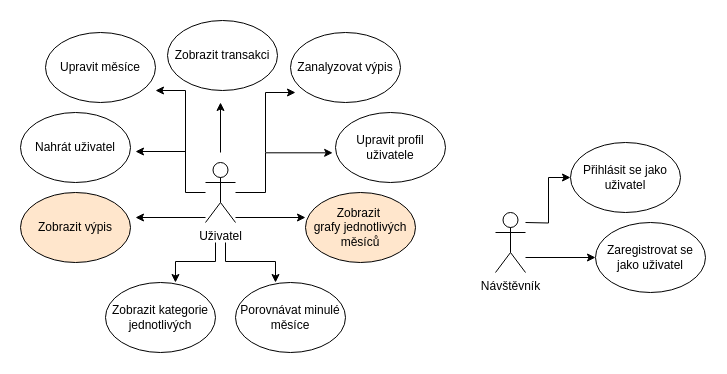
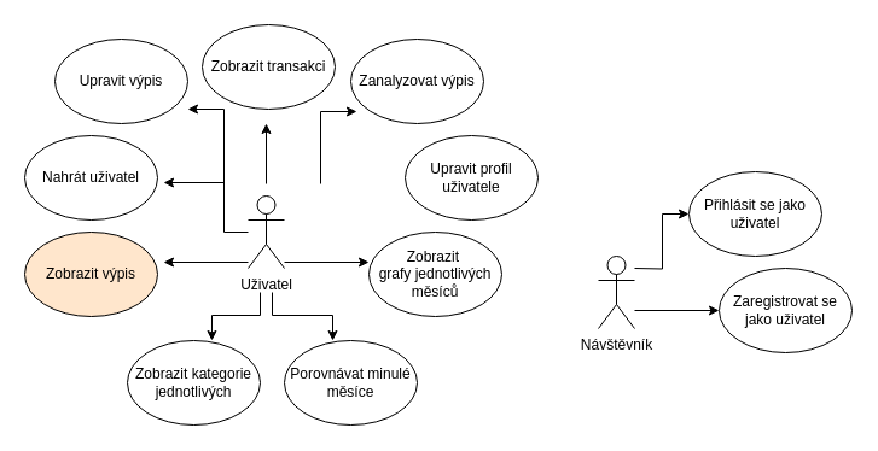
- <mxCell id="23" value="Upravit měsíce" style="ellipse;whiteSpace=wrap;html=1;" parent="1" vertex="1"><mxGeometry x="45" y="32" width="110" height="70" as="geometry" /></mxCell>
+ <mxCell id="23" value="Upravit výpis" style="ellipse;whiteSpace=wrap;html=1;" parent="1" vertex="1"><mxGeometry x="45" y="32" width="110" height="70" as="geometry" /></mxCell>
- <mxCell id="14" value="" style="endArrow=classic;html=1;edgeStyle=orthogonalEdgeStyle;rounded=0;entryX=-0.026;entryY=0.576;entryDx=0;entryDy=0;entryPerimeter=0;" parent="1" source="2" target="11" edge="1"><mxGeometry width="50" height="50" relative="1" as="geometry"><mxPoint x="245" y="193" as="sourcePoint" /><mxPoint x="295" y="152" as="targetPoint" /><Array as="points"><mxPoint x="265" y="192" /><mxPoint x="265" y="152" /></Array></mxGeometry></mxCell>
- <mxCell id="10" value="Zobrazit&amp;nbsp;&lt;br&gt;grafy jednotlivých měsíců" style="ellipse;whiteSpace=wrap;html=1;fillColor=#ffe6cc;" parent="1" vertex="1"><mxGeometry x="305" y="192" width="110" height="70" as="geometry" /></mxCell>
+ <mxCell id="10" value="Zobrazit&amp;nbsp;&lt;br&gt;grafy jednotlivých měsíců" style="ellipse;whiteSpace=wrap;html=1;" parent="1" vertex="1"><mxGeometry x="305" y="192" width="110" height="70" as="geometry" /></mxCell>
